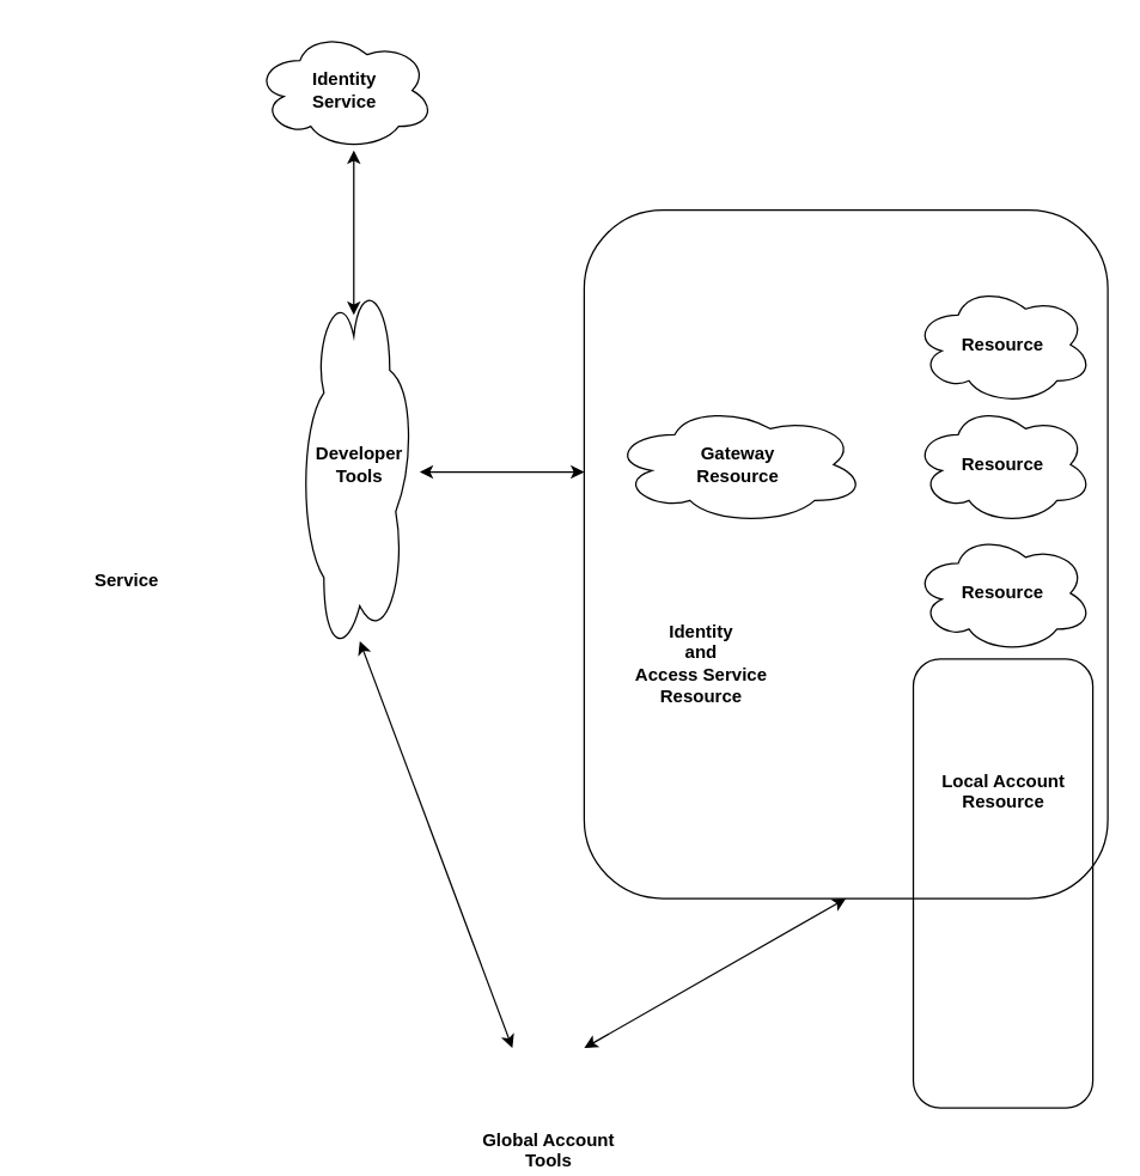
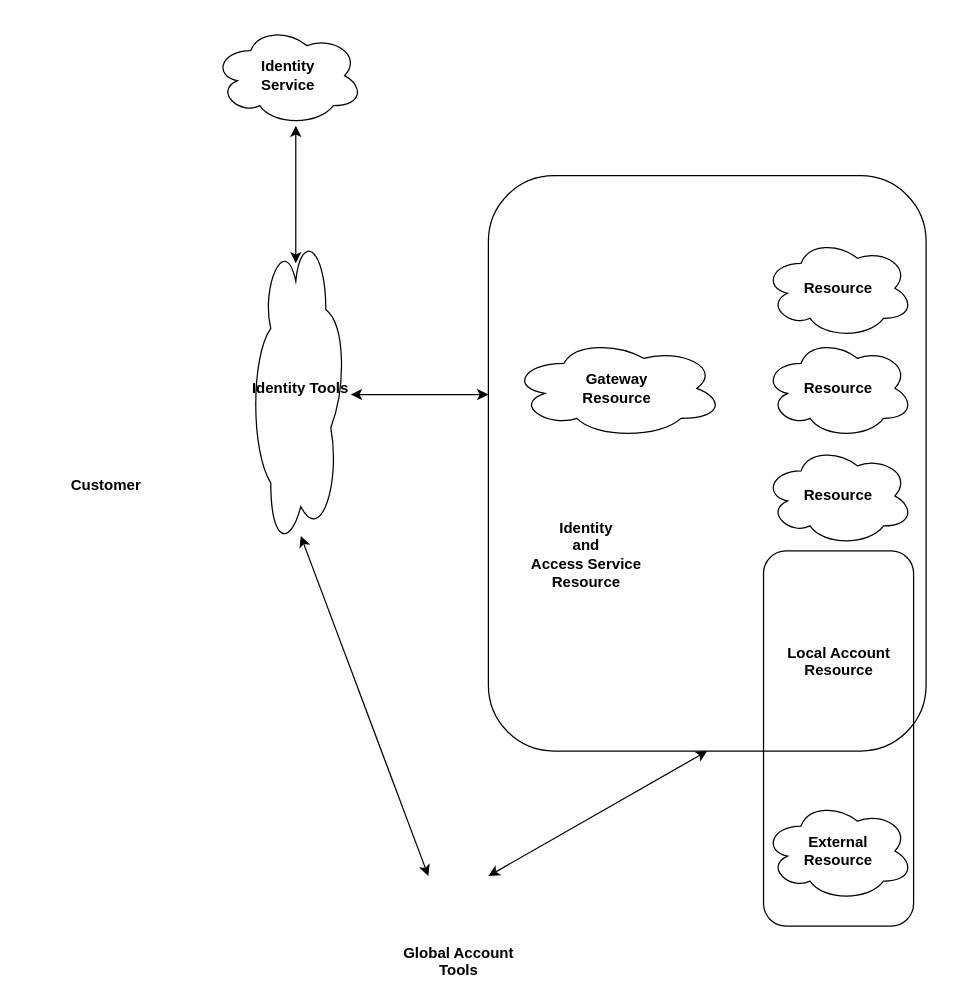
- <mxCell id="11" value="&lt;b&gt;Developer Tools&lt;/b&gt;" style="ellipse;shape=cloud;whiteSpace=wrap;html=1;fillColor=none;direction=south;" vertex="1" parent="1"><mxGeometry x="200" y="184" width="80" height="252" as="geometry" /></mxCell>
+ <mxCell id="11" value="&lt;b&gt;Identity Tools&lt;/b&gt;" style="ellipse;shape=cloud;whiteSpace=wrap;html=1;fillColor=none;direction=south;" vertex="1" parent="1"><mxGeometry x="200" y="184" width="80" height="252" as="geometry" /></mxCell>
- <mxCell id="4" value="&lt;b&gt;Service&lt;/b&gt;" style="shape=image;html=1;verticalAlign=top;verticalLabelPosition=bottom;labelBackgroundColor=#ffffff;imageAspect=0;aspect=fixed;image=https://cdn3.iconfinder.com/data/icons/google-material-design-icons/48/ic_account_child_48px-128.png" vertex="1" parent="1"><mxGeometry x="20" y="246" width="128" height="128" as="geometry" /></mxCell>
+ <mxCell id="4" value="&lt;b&gt;Customer&lt;/b&gt;" style="shape=image;html=1;verticalAlign=top;verticalLabelPosition=bottom;labelBackgroundColor=#ffffff;imageAspect=0;aspect=fixed;image=https://cdn3.iconfinder.com/data/icons/google-material-design-icons/48/ic_account_child_48px-128.png" vertex="1" parent="1"><mxGeometry x="20" y="246" width="128" height="128" as="geometry" /></mxCell>
+ <mxCell id="17" value="&lt;b&gt;External&lt;br&gt;Resource&lt;br&gt;&lt;/b&gt;" style="ellipse;shape=cloud;whiteSpace=wrap;html=1;fillColor=none;" vertex="1" parent="1"><mxGeometry x="610" y="640" width="120" height="80" as="geometry" /></mxCell>
